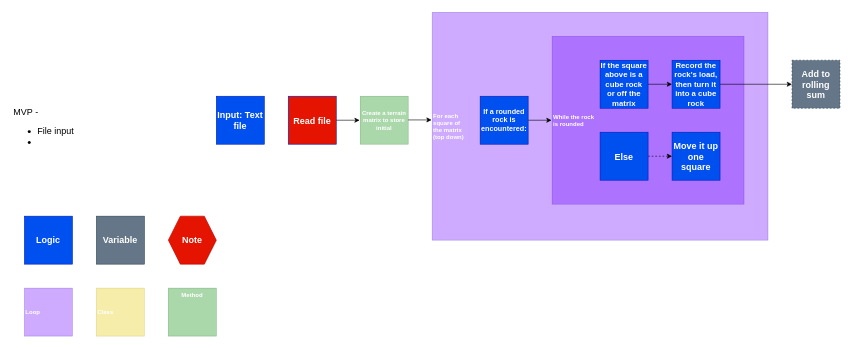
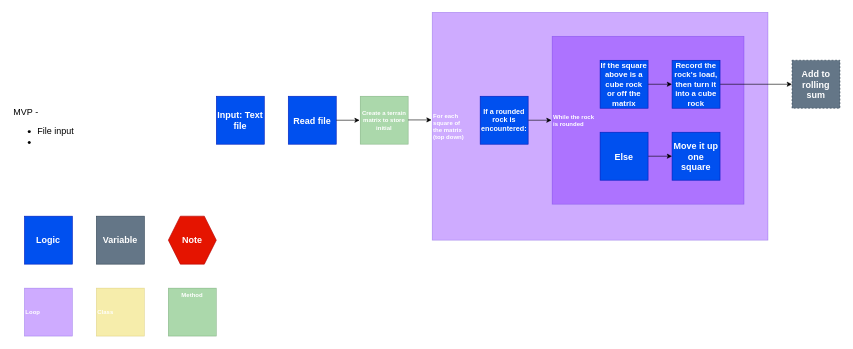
- <mxCell id="11" value="Read file" style="rounded=0;whiteSpace=wrap;html=1;fillColor=#e51400;fontColor=#ffffff;strokeColor=#001DBC;fontSize=15;fontStyle=1;" parent="1" vertex="1"><mxGeometry x="480" y="160" width="80" height="80" as="geometry" /></mxCell>
+ <mxCell id="11" value="Read file" style="rounded=0;whiteSpace=wrap;html=1;fillColor=#0050ef;fontColor=#ffffff;strokeColor=#001DBC;fontSize=15;fontStyle=1" parent="1" vertex="1"><mxGeometry x="480" y="160" width="80" height="80" as="geometry" /></mxCell>
- <mxCell id="23" value="" style="edgeStyle=orthogonalEdgeStyle;rounded=0;orthogonalLoop=1;jettySize=auto;html=1;dashed=1;" edge="1" parent="1" source="24" target="22"><mxGeometry relative="1" as="geometry" /></mxCell>
+ <mxCell id="23" value="" style="edgeStyle=orthogonalEdgeStyle;rounded=0;orthogonalLoop=1;jettySize=auto;html=1;" edge="1" parent="1" source="24" target="22"><mxGeometry relative="1" as="geometry" /></mxCell>
